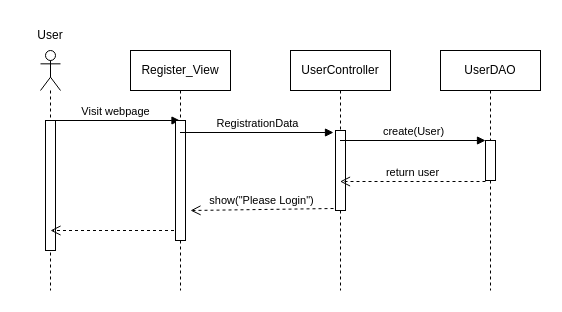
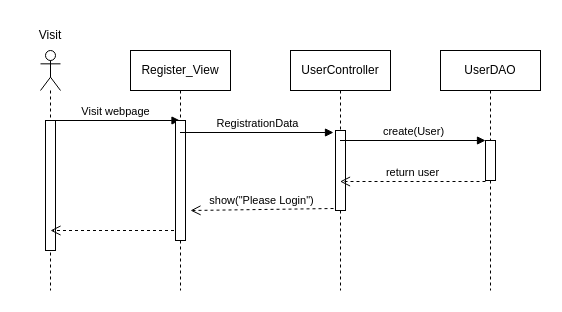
- <mxCell id="17" value="User" style="text;html=1;strokeColor=none;fillColor=none;align=center;verticalAlign=middle;whiteSpace=wrap;rounded=0;" vertex="1" parent="1"><mxGeometry x="20" y="20" width="60" height="30" as="geometry" /></mxCell>
+ <mxCell id="17" value="Visit" style="text;html=1;strokeColor=none;fillColor=none;align=center;verticalAlign=middle;whiteSpace=wrap;rounded=0;" vertex="1" parent="1"><mxGeometry x="20" y="20" width="60" height="30" as="geometry" /></mxCell>
